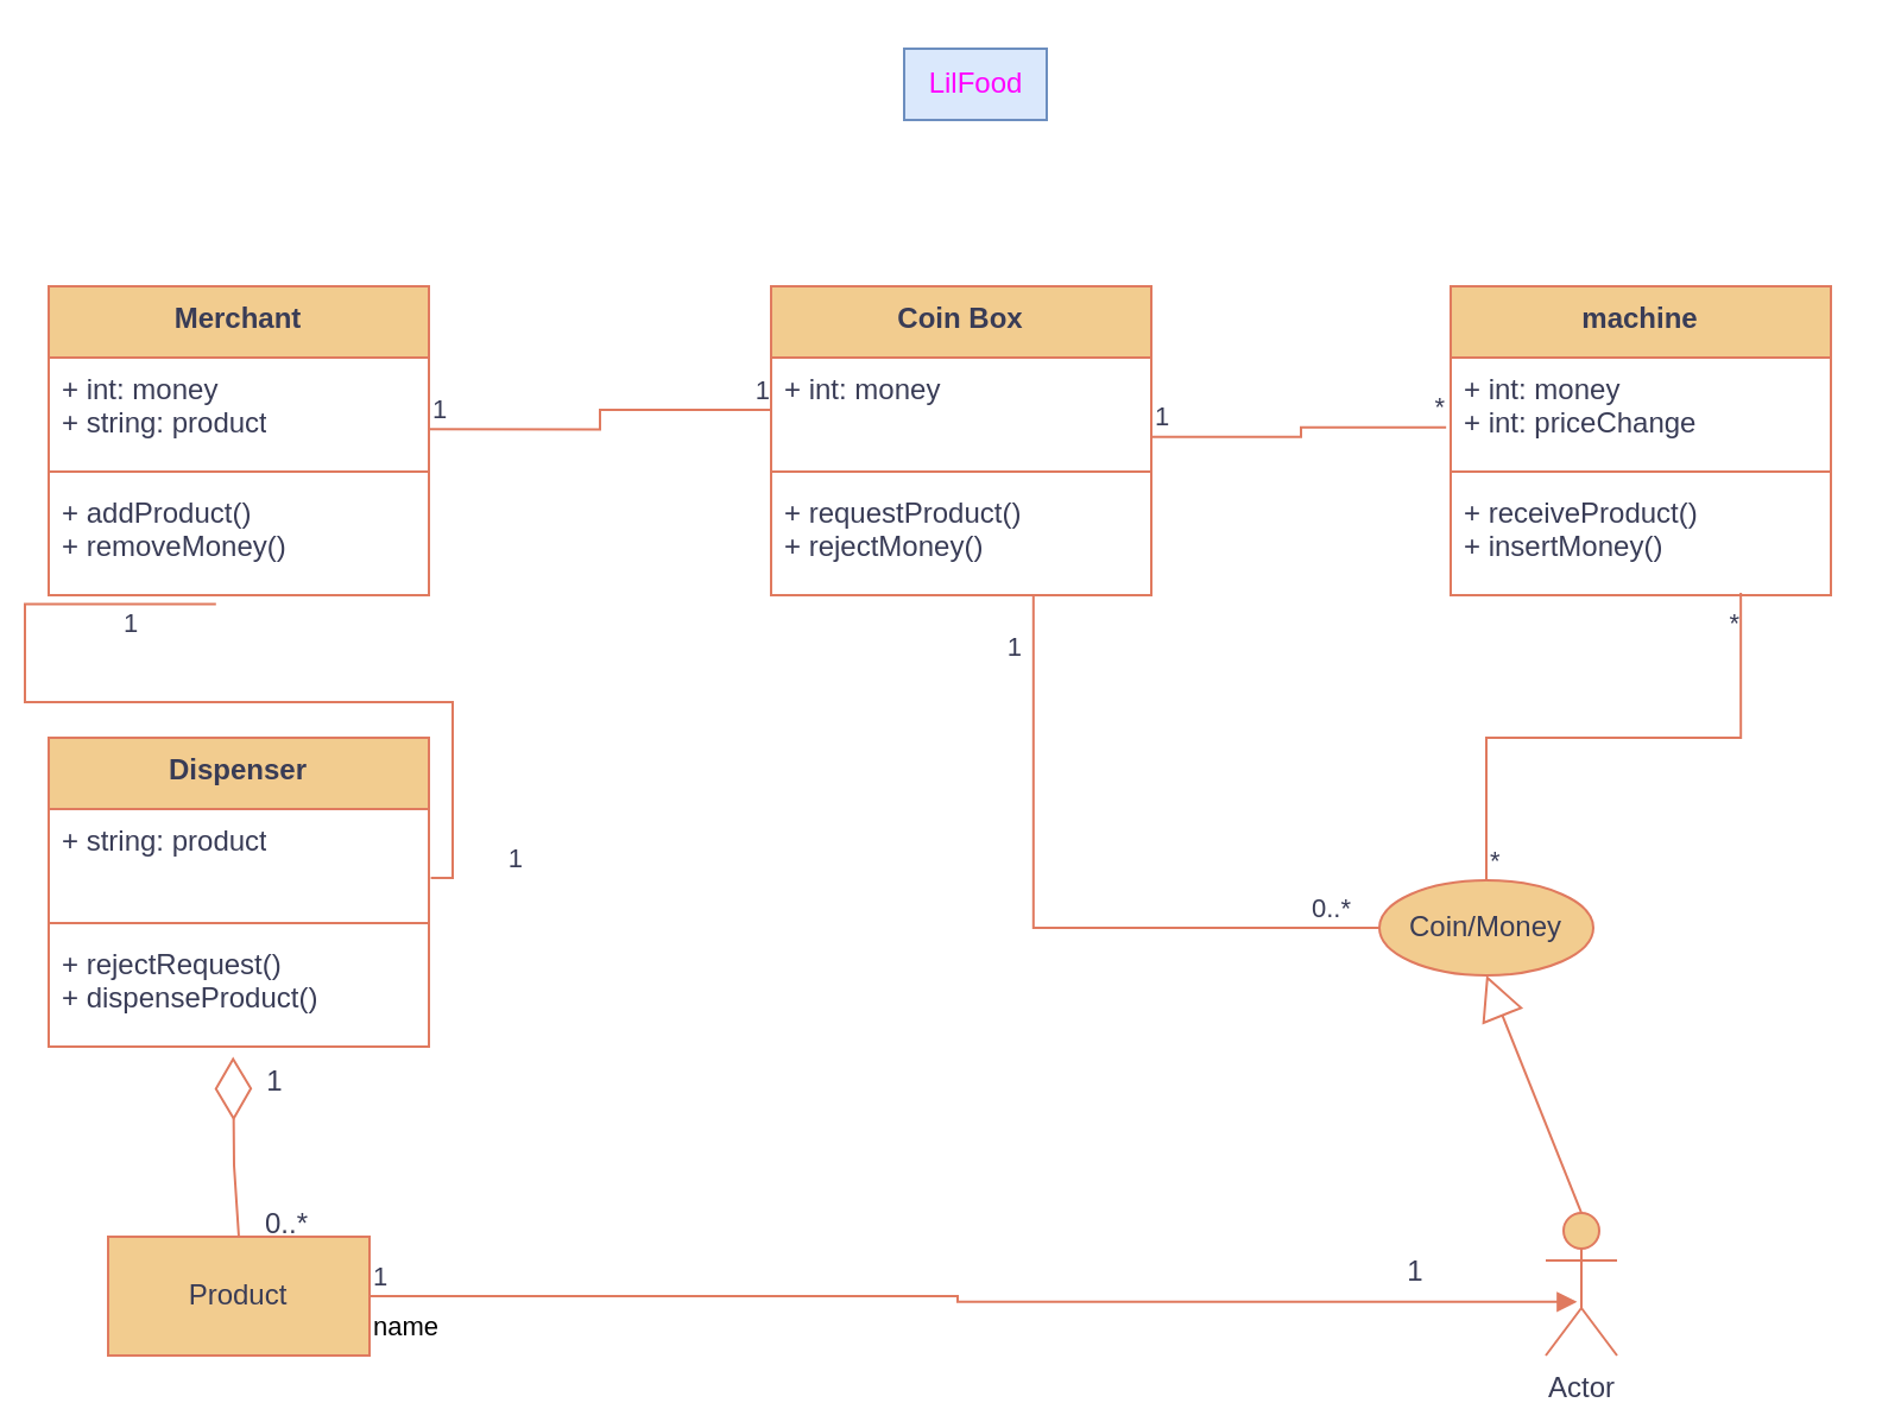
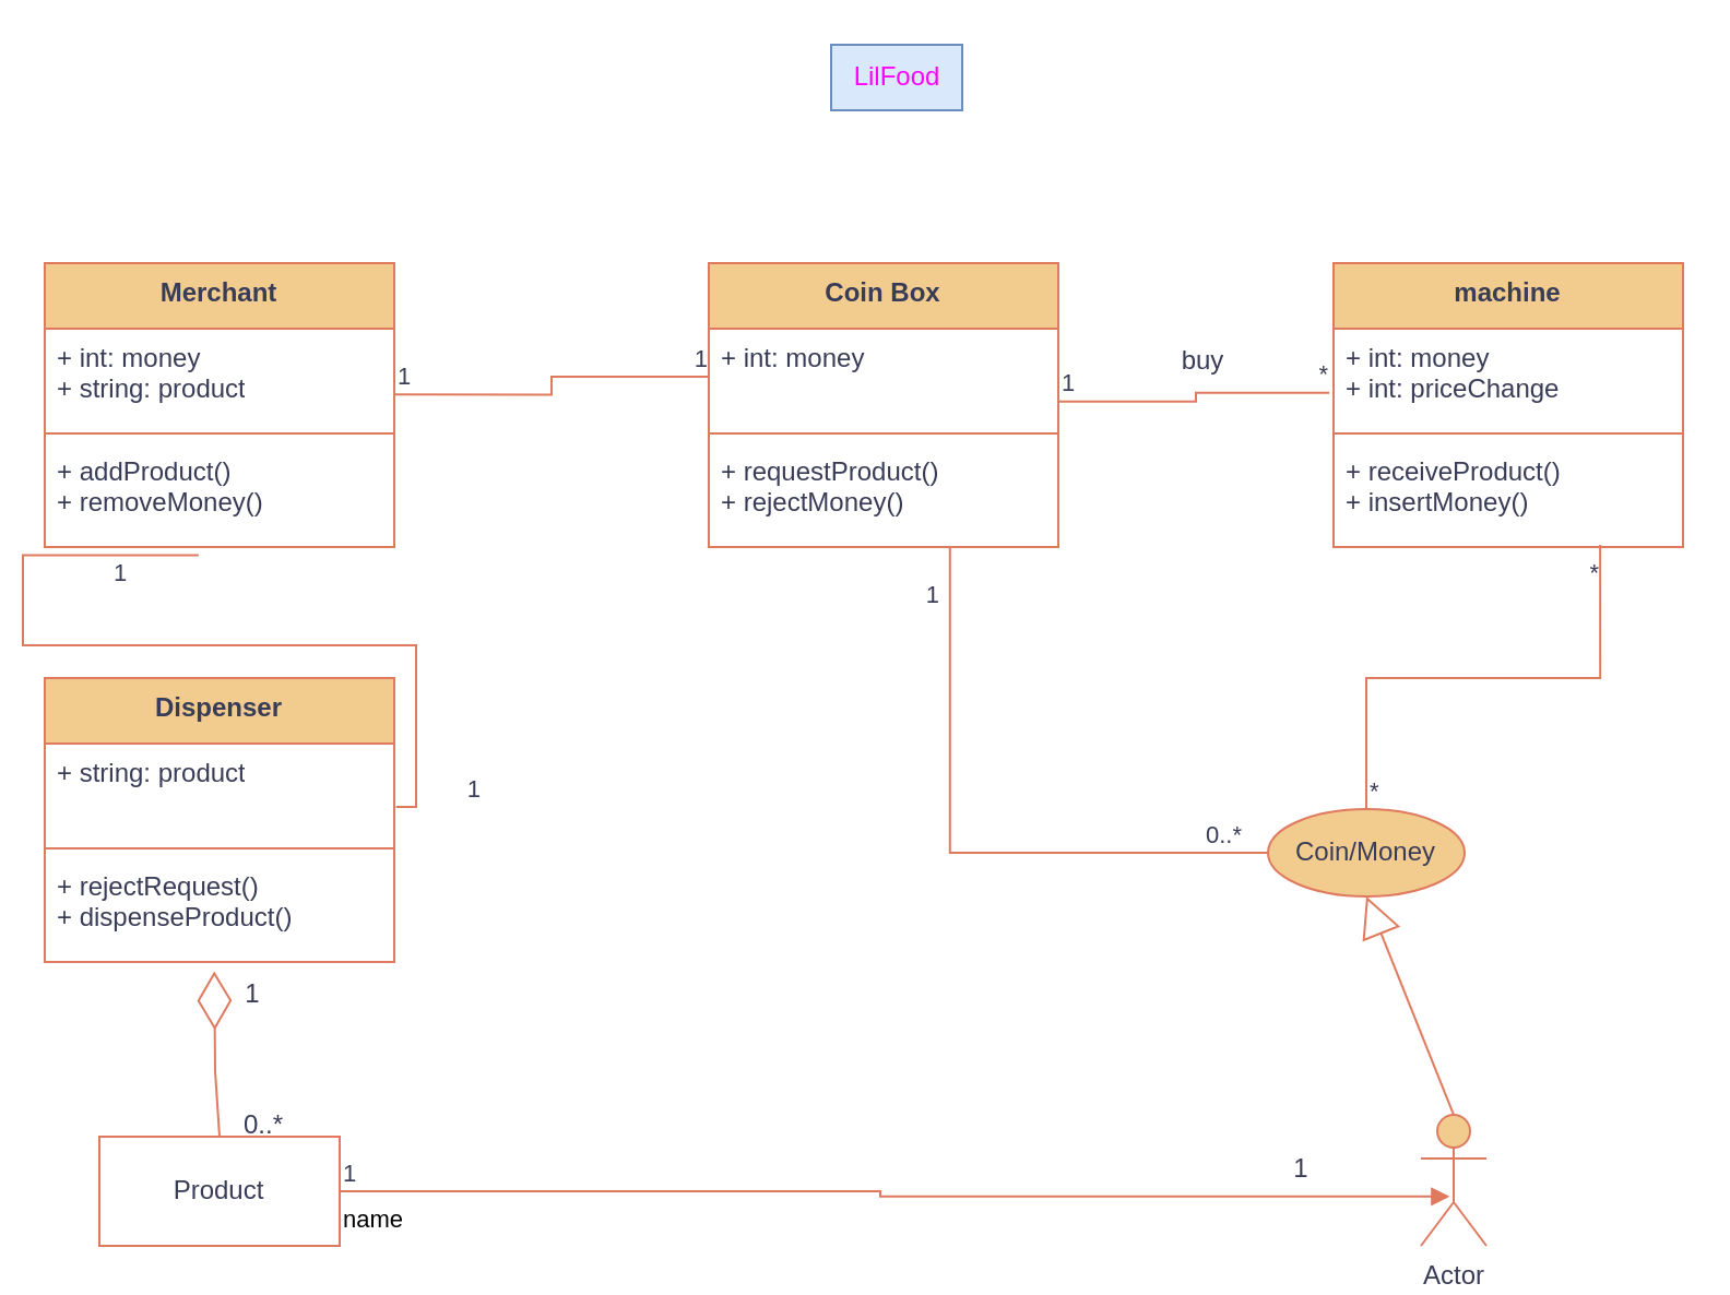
+ <mxCell id="38" value="buy" style="text;html=1;align=center;verticalAlign=middle;resizable=0;points=[];autosize=1;strokeColor=none;fillColor=none;labelBackgroundColor=none;fontColor=#393C56;" vertex="1" parent="1"><mxGeometry x="530" y="150" width="40" height="30" as="geometry" /></mxCell>
- <mxCell id="16" value="Product" style="html=1;whiteSpace=wrap;labelBackgroundColor=none;fillColor=#F2CC8F;strokeColor=#E07A5F;fontColor=#393C56;" vertex="1" parent="1"><mxGeometry x="45" y="520" width="110" height="50" as="geometry" /></mxCell>
+ <mxCell id="16" value="Product" style="html=1;whiteSpace=wrap;labelBackgroundColor=none;fillColor=#ffffff;strokeColor=#E07A5F;fontColor=#393C56;" vertex="1" parent="1"><mxGeometry x="45" y="520" width="110" height="50" as="geometry" /></mxCell>
